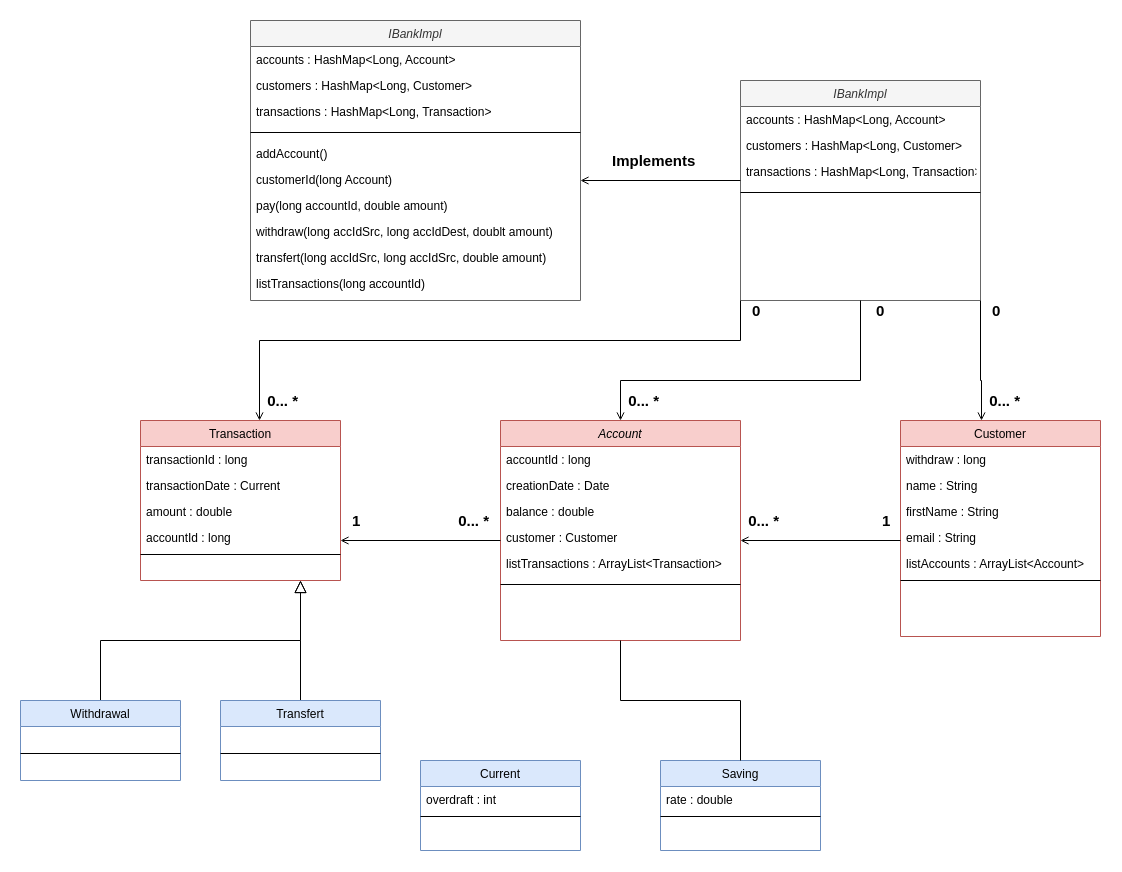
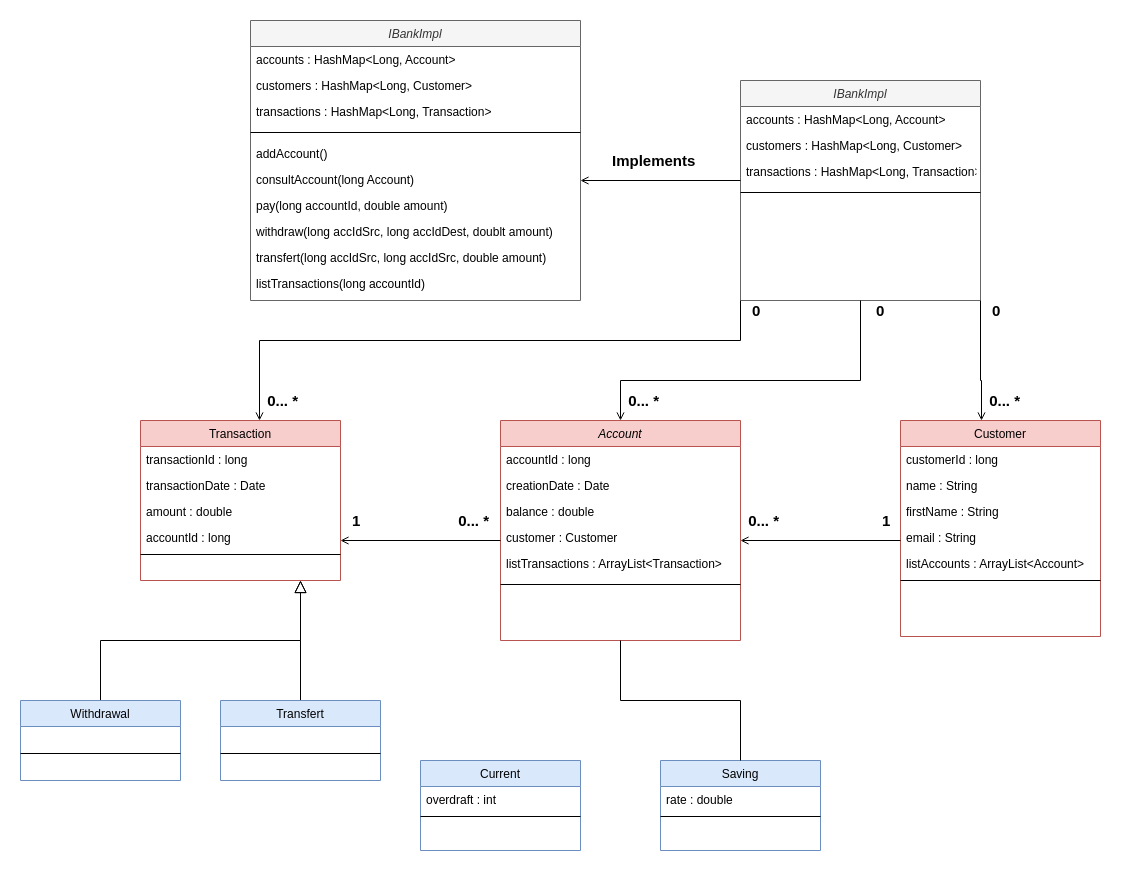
- <mxCell id="52" value="customerId(long Account)&#10;" style="text;align=left;verticalAlign=top;spacingLeft=4;spacingRight=4;overflow=hidden;rotatable=0;points=[[0,0.5],[1,0.5]];portConstraint=eastwest;rounded=0;shadow=0;html=0;" vertex="1" parent="46"><mxGeometry y="146" width="330" height="26" as="geometry" /></mxCell>
+ <mxCell id="52" value="consultAccount(long Account)&#10;" style="text;align=left;verticalAlign=top;spacingLeft=4;spacingRight=4;overflow=hidden;rotatable=0;points=[[0,0.5],[1,0.5]];portConstraint=eastwest;rounded=0;shadow=0;html=0;" vertex="1" parent="46"><mxGeometry y="146" width="330" height="26" as="geometry" /></mxCell>
- <mxCell id="17" value="withdraw : long" style="text;align=left;verticalAlign=top;spacingLeft=4;spacingRight=4;overflow=hidden;rotatable=0;points=[[0,0.5],[1,0.5]];portConstraint=eastwest;" parent="16" vertex="1"><mxGeometry y="26" width="200" height="26" as="geometry" /></mxCell>
+ <mxCell id="17" value="customerId : long" style="text;align=left;verticalAlign=top;spacingLeft=4;spacingRight=4;overflow=hidden;rotatable=0;points=[[0,0.5],[1,0.5]];portConstraint=eastwest;" parent="16" vertex="1"><mxGeometry y="26" width="200" height="26" as="geometry" /></mxCell>
- <mxCell id="28" value="transactionDate : Current" style="text;align=left;verticalAlign=top;spacingLeft=4;spacingRight=4;overflow=hidden;rotatable=0;points=[[0,0.5],[1,0.5]];portConstraint=eastwest;rounded=0;shadow=0;html=0;" parent="26" vertex="1"><mxGeometry y="52" width="200" height="26" as="geometry" /></mxCell>
+ <mxCell id="28" value="transactionDate : Date" style="text;align=left;verticalAlign=top;spacingLeft=4;spacingRight=4;overflow=hidden;rotatable=0;points=[[0,0.5],[1,0.5]];portConstraint=eastwest;rounded=0;shadow=0;html=0;" parent="26" vertex="1"><mxGeometry y="52" width="200" height="26" as="geometry" /></mxCell>
